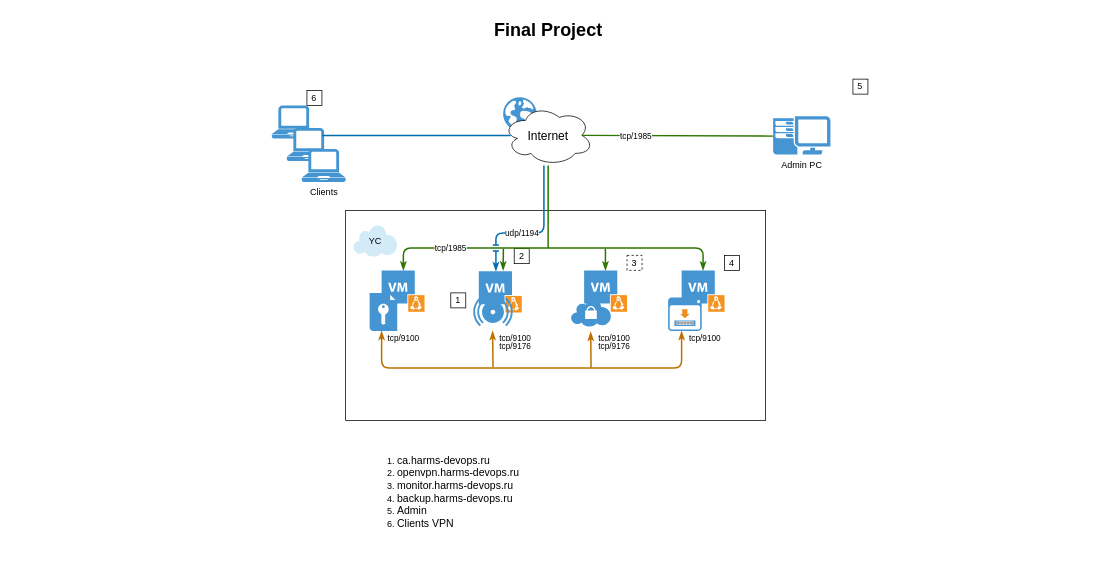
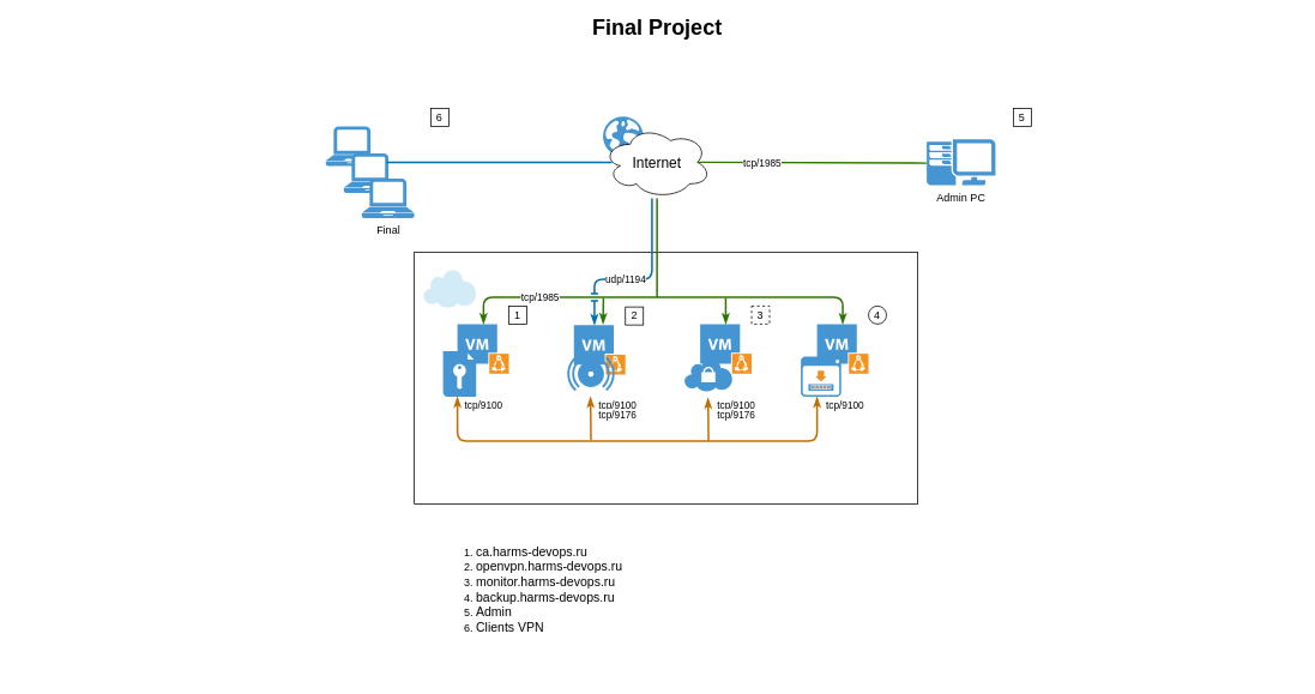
- <mxCell id="4" value="Final Project" style="text;strokeColor=none;fillColor=none;html=1;fontSize=24;fontStyle=1;verticalAlign=middle;align=center;" parent="1" vertex="1"><mxGeometry x="20" y="20" width="1420" height="40" as="geometry" /></mxCell>
+ <mxCell id="4" value="Final Project" style="text;strokeColor=none;fillColor=none;html=1;fontSize=24;fontStyle=1;verticalAlign=middle;align=center;" parent="1" vertex="1"><mxGeometry x="20" y="10" width="1420" height="40" as="geometry" /></mxCell>
- <mxCell id="44" value="5" style="rounded=0;whiteSpace=wrap;html=1;" vertex="1" parent="1"><mxGeometry x="1136.4" y="105" width="20" height="20" as="geometry" /></mxCell>
+ <mxCell id="44" value="5" style="rounded=0;whiteSpace=wrap;html=1;" vertex="1" parent="1"><mxGeometry x="1126.4" y="120" width="20" height="20" as="geometry" /></mxCell>
- <mxCell id="45" value="6" style="rounded=0;whiteSpace=wrap;html=1;" vertex="1" parent="1"><mxGeometry x="408.4" y="120" width="20" height="20" as="geometry" /></mxCell>
+ <mxCell id="45" value="6" style="rounded=0;whiteSpace=wrap;html=1;" vertex="1" parent="1"><mxGeometry x="478.4" y="120" width="20" height="20" as="geometry" /></mxCell>
- <mxCell id="13" value="Clients" style="pointerEvents=1;shadow=0;dashed=0;html=1;strokeColor=none;fillColor=#4495D1;labelPosition=center;verticalLabelPosition=bottom;verticalAlign=top;align=center;outlineConnect=0;shape=mxgraph.veeam.laptop;" vertex="1" parent="1"><mxGeometry x="401.6" y="198" width="58.4" height="44" as="geometry" /></mxCell>
+ <mxCell id="13" value="Final" style="pointerEvents=1;shadow=0;dashed=0;html=1;strokeColor=none;fillColor=#4495D1;labelPosition=center;verticalLabelPosition=bottom;verticalAlign=top;align=center;outlineConnect=0;shape=mxgraph.veeam.laptop;" vertex="1" parent="1"><mxGeometry x="401.6" y="198" width="58.4" height="44" as="geometry" /></mxCell>
- <mxCell id="46" value="YC" style="text;html=1;align=center;verticalAlign=middle;resizable=0;points=[];autosize=1;strokeColor=none;fillColor=none;" vertex="1" parent="1"><mxGeometry x="479.4" y="305.8" width="40" height="30" as="geometry" /></mxCell>
- <mxCell id="24" value="2" style="rounded=0;whiteSpace=wrap;html=1;" vertex="1" parent="1"><mxGeometry x="684.8" y="331" width="20" height="20" as="geometry" /></mxCell>
+ <mxCell id="24" value="2" style="rounded=0;whiteSpace=wrap;html=1;" vertex="1" parent="1"><mxGeometry x="694.8" y="341" width="20" height="20" as="geometry" /></mxCell>
- <mxCell id="26" value="4" style="rounded=0;whiteSpace=wrap;html=1;" vertex="1" parent="1"><mxGeometry x="965.2" y="340" width="20" height="20" as="geometry" /></mxCell>
+ <mxCell id="26" value="4" style="ellipse;whiteSpace=wrap;html=1;" vertex="1" parent="1"><mxGeometry x="965.2" y="340" width="20" height="20" as="geometry" /></mxCell>
- <mxCell id="23" value="1" style="rounded=0;whiteSpace=wrap;html=1;" vertex="1" parent="1"><mxGeometry x="600.2" y="390" width="20" height="20" as="geometry" /></mxCell>
+ <mxCell id="23" value="1" style="rounded=0;whiteSpace=wrap;html=1;" vertex="1" parent="1"><mxGeometry x="565.2" y="340" width="20" height="20" as="geometry" /></mxCell>
